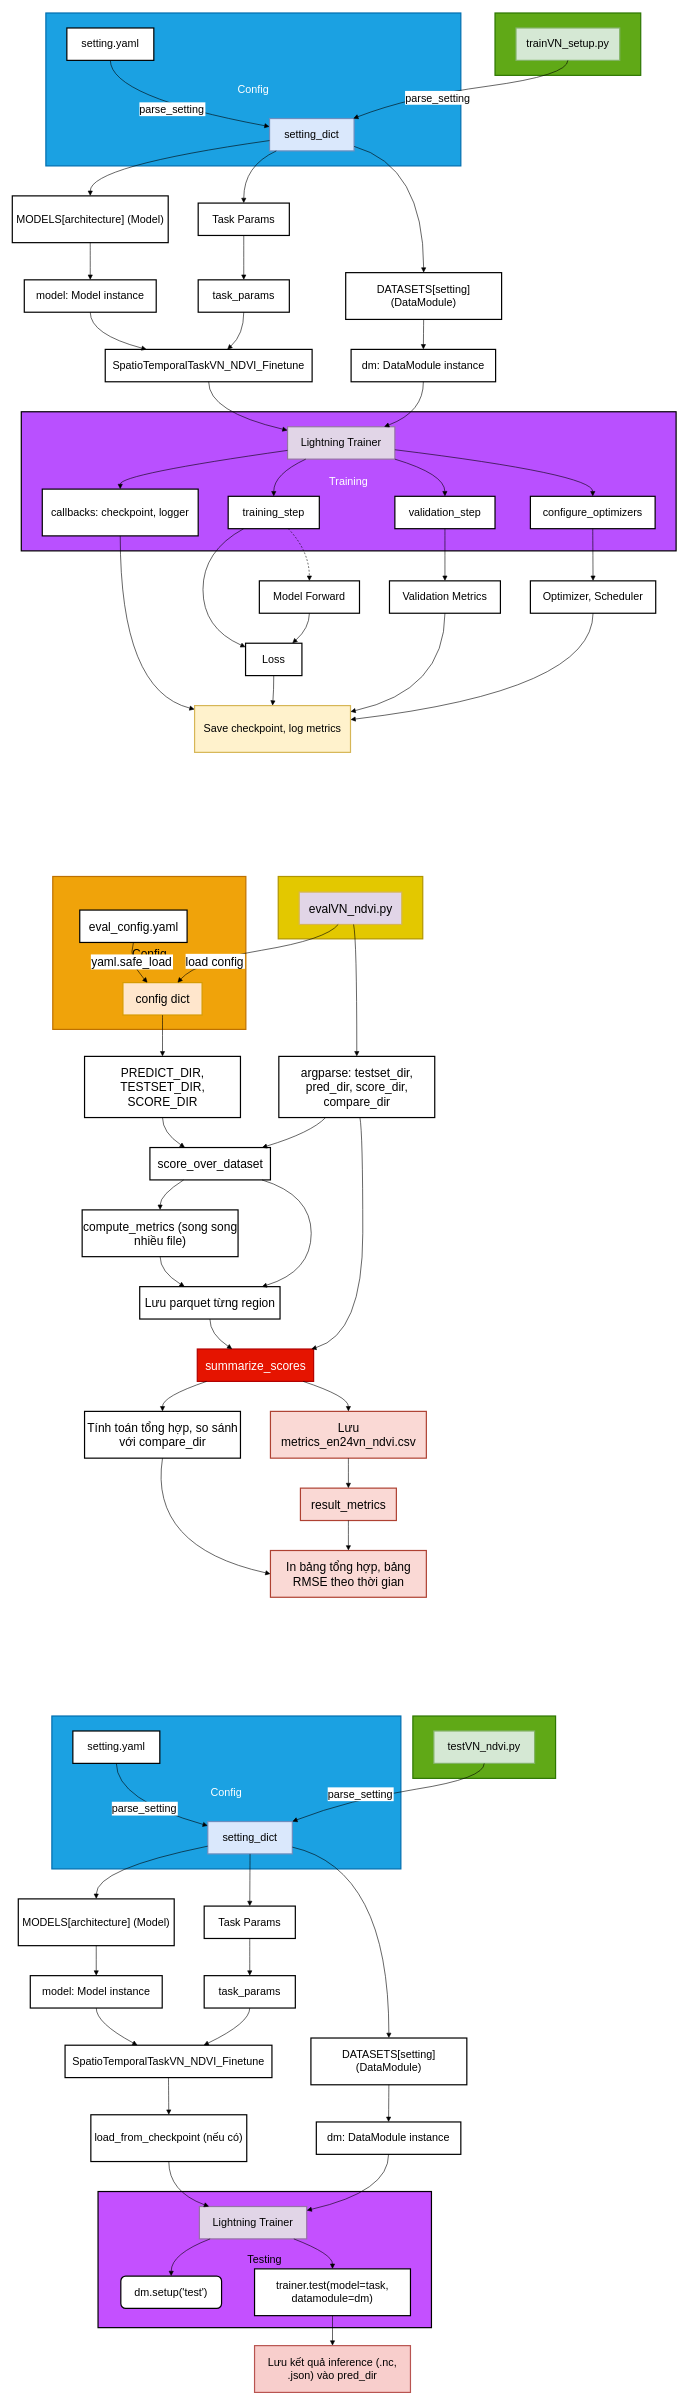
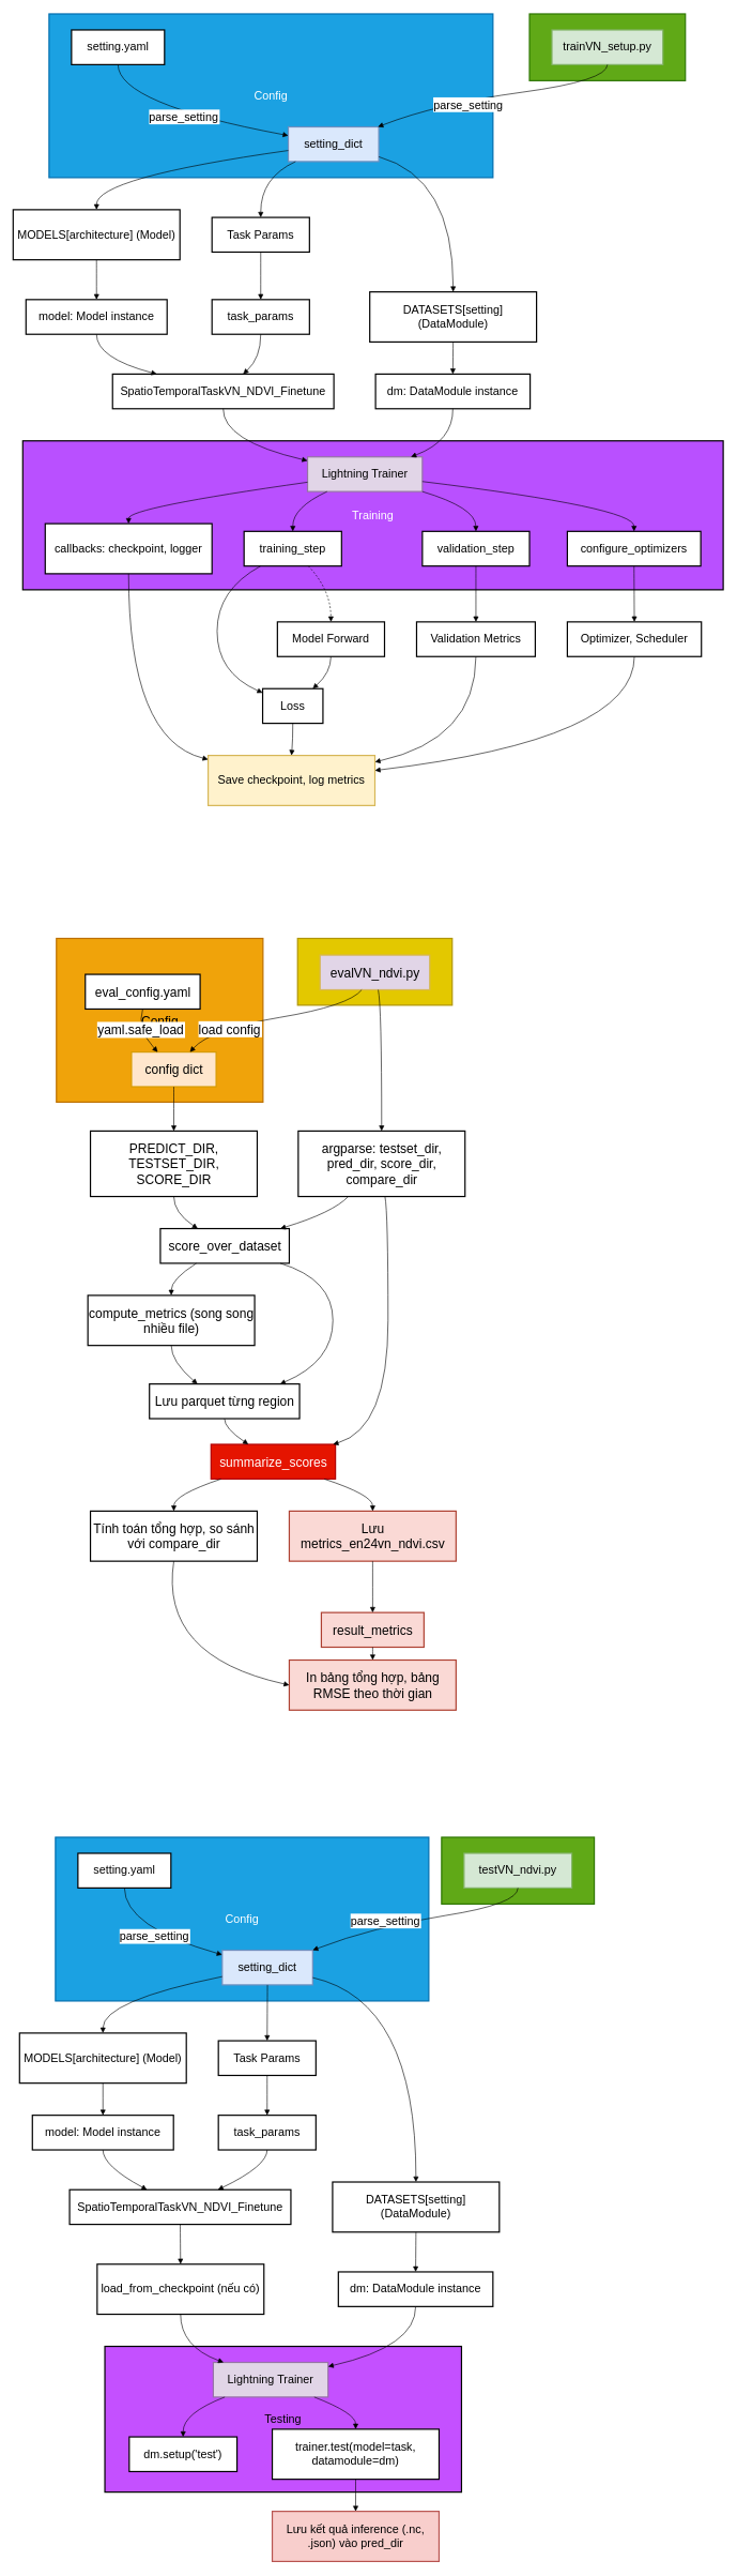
- <mxCell id="59" value="Lưu parquet từng region" style="whiteSpace=wrap;strokeWidth=2;fontSize=20;" vertex="1" parent="1"><mxGeometry x="232.5" y="2144" width="234" height="54" as="geometry" /></mxCell>
+ <mxCell id="59" value="Lưu parquet từng region" style="whiteSpace=wrap;strokeWidth=2;fontSize=20;" vertex="1" parent="1"><mxGeometry x="232.5" y="2154" width="234" height="54" as="geometry" /></mxCell>
- <mxCell id="63" value="result_metrics" style="whiteSpace=wrap;strokeWidth=2;fontSize=20;fillColor=#fad9d5;strokeColor=#ae4132;" vertex="1" parent="1"><mxGeometry x="500.5" y="2480" width="160" height="54" as="geometry" /></mxCell>
+ <mxCell id="63" value="result_metrics" style="whiteSpace=wrap;strokeWidth=2;fontSize=20;fillColor=#fad9d5;strokeColor=#ae4132;" vertex="1" parent="1"><mxGeometry x="500.5" y="2510" width="160" height="54" as="geometry" /></mxCell>
- <mxCell id="96" value="dm.setup('test')" style="whiteSpace=wrap;strokeWidth=2;fontSize=18;rounded=1;" vertex="1" parent="1"><mxGeometry x="201" y="3794" width="168" height="54" as="geometry" /></mxCell>
+ <mxCell id="96" value="dm.setup('test')" style="whiteSpace=wrap;strokeWidth=2;fontSize=18;" vertex="1" parent="1"><mxGeometry x="201" y="3794" width="168" height="54" as="geometry" /></mxCell>
